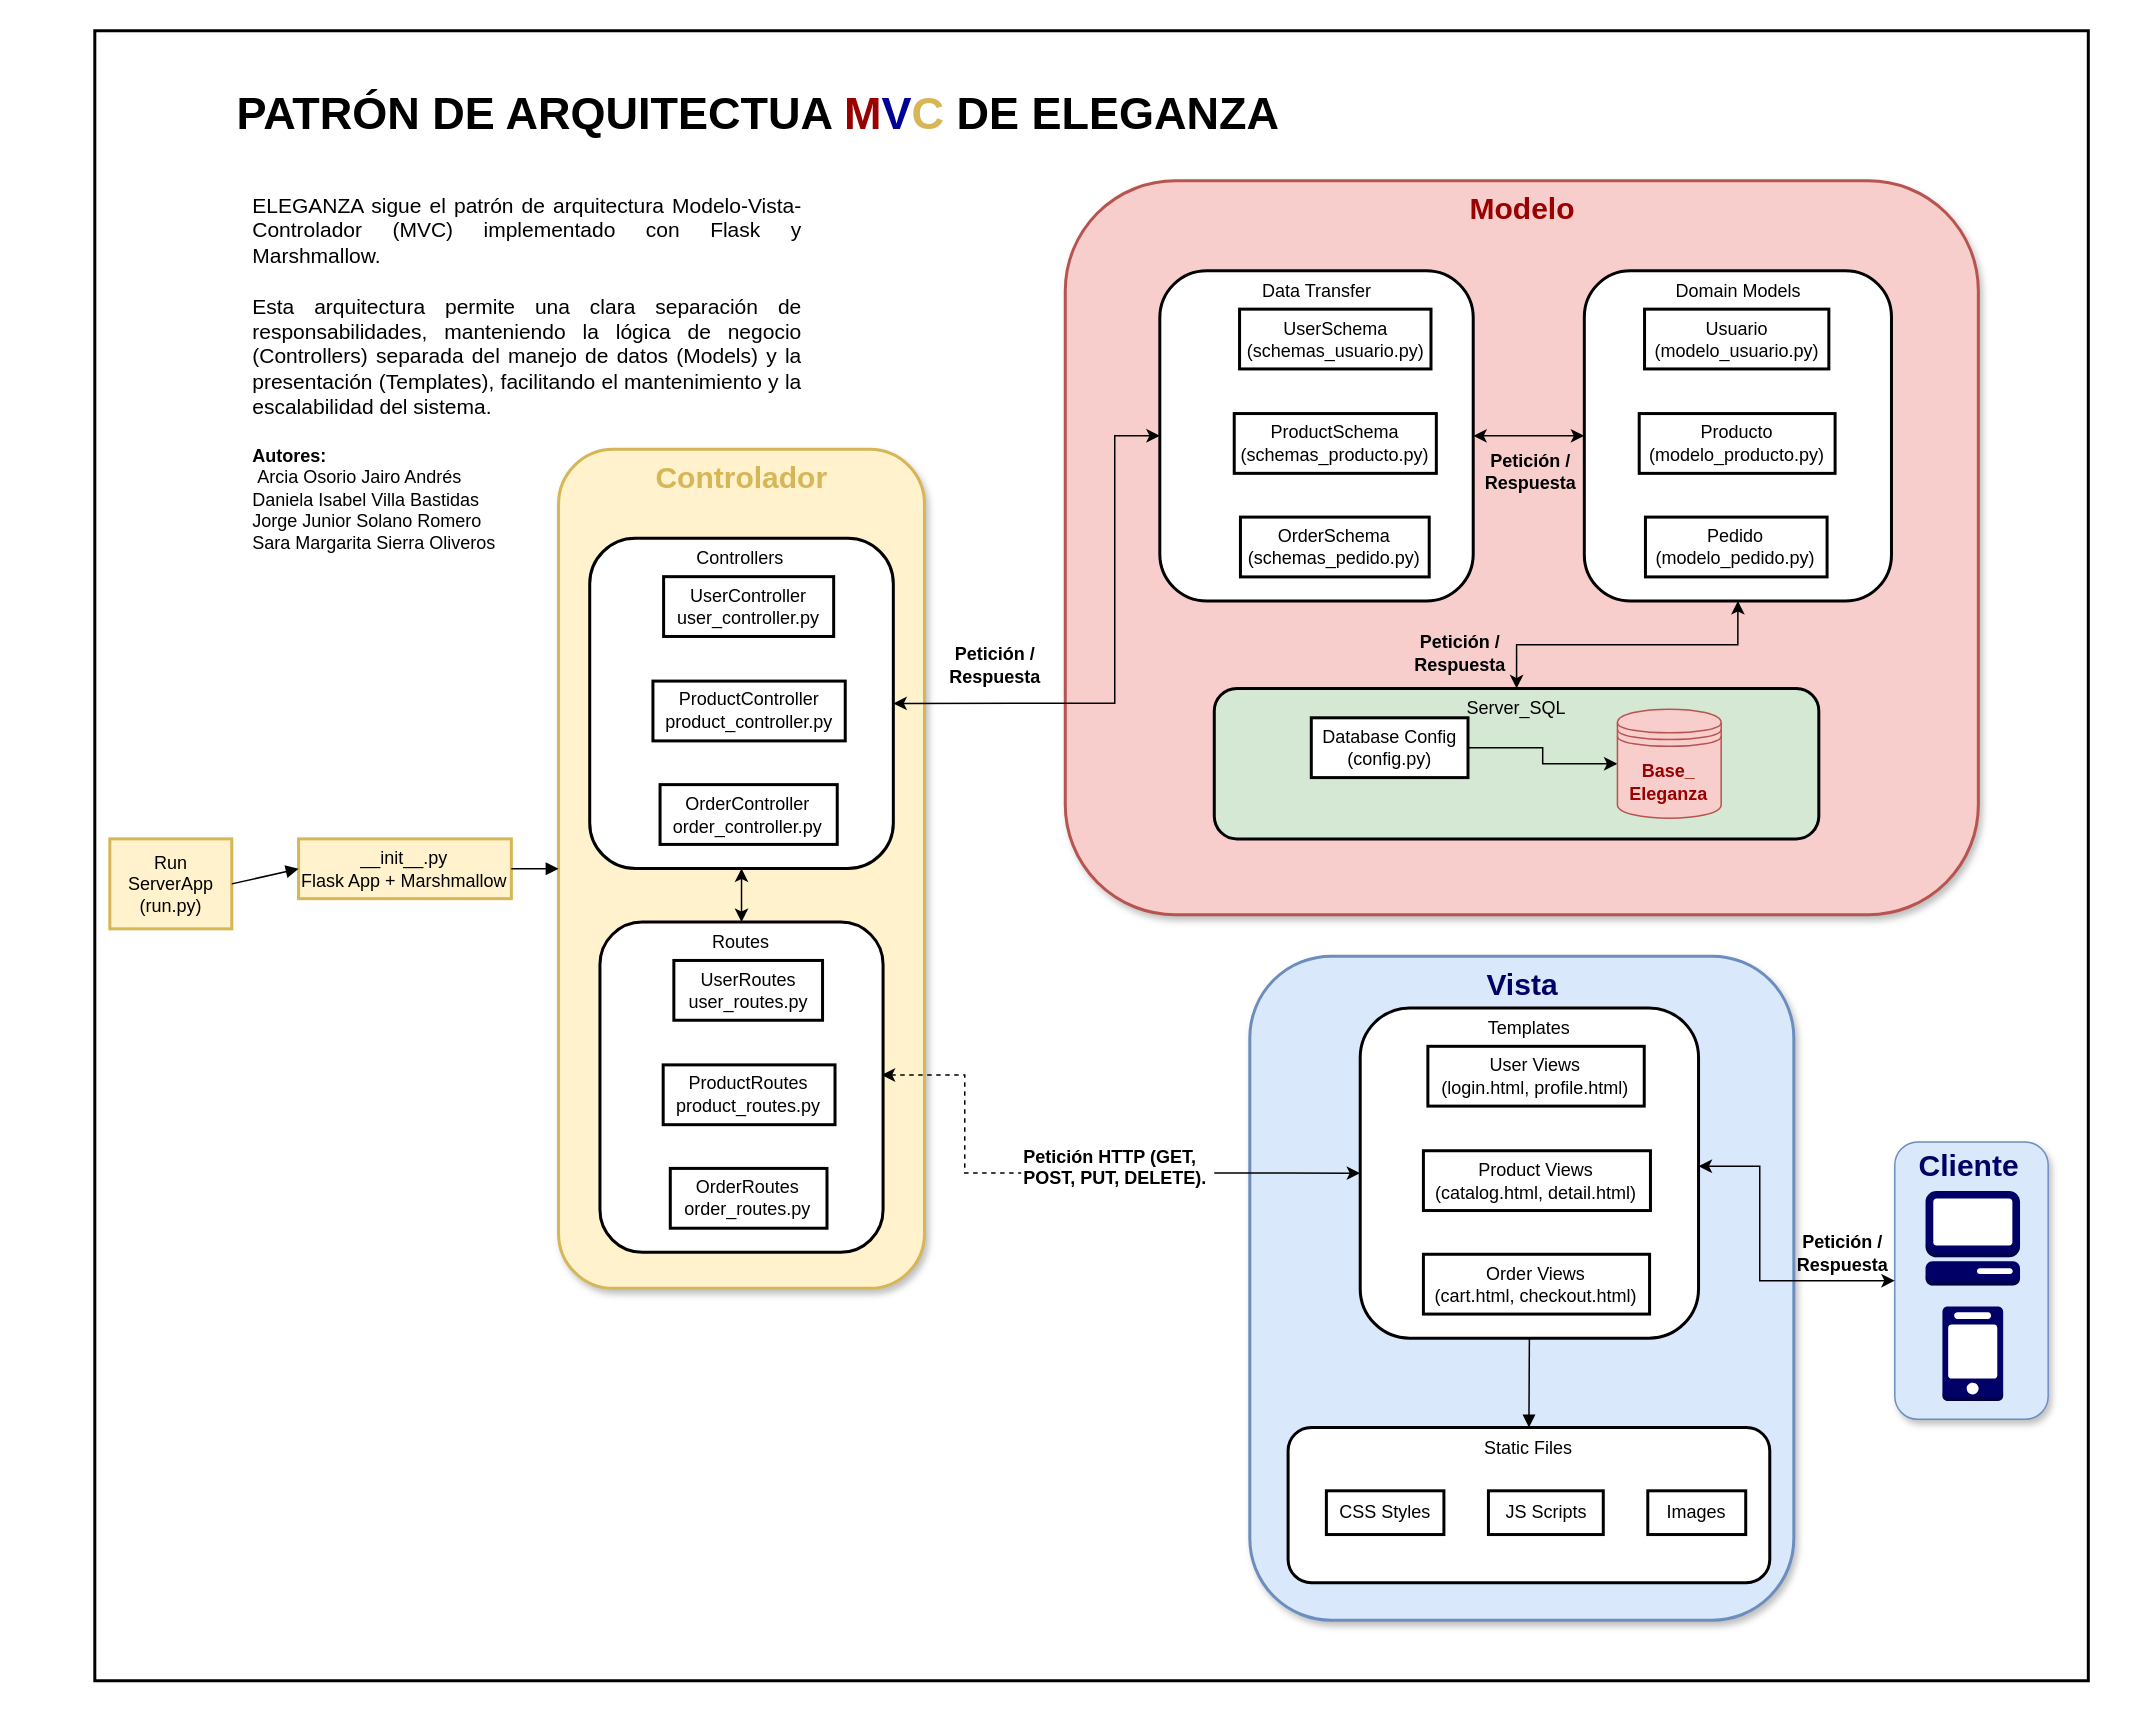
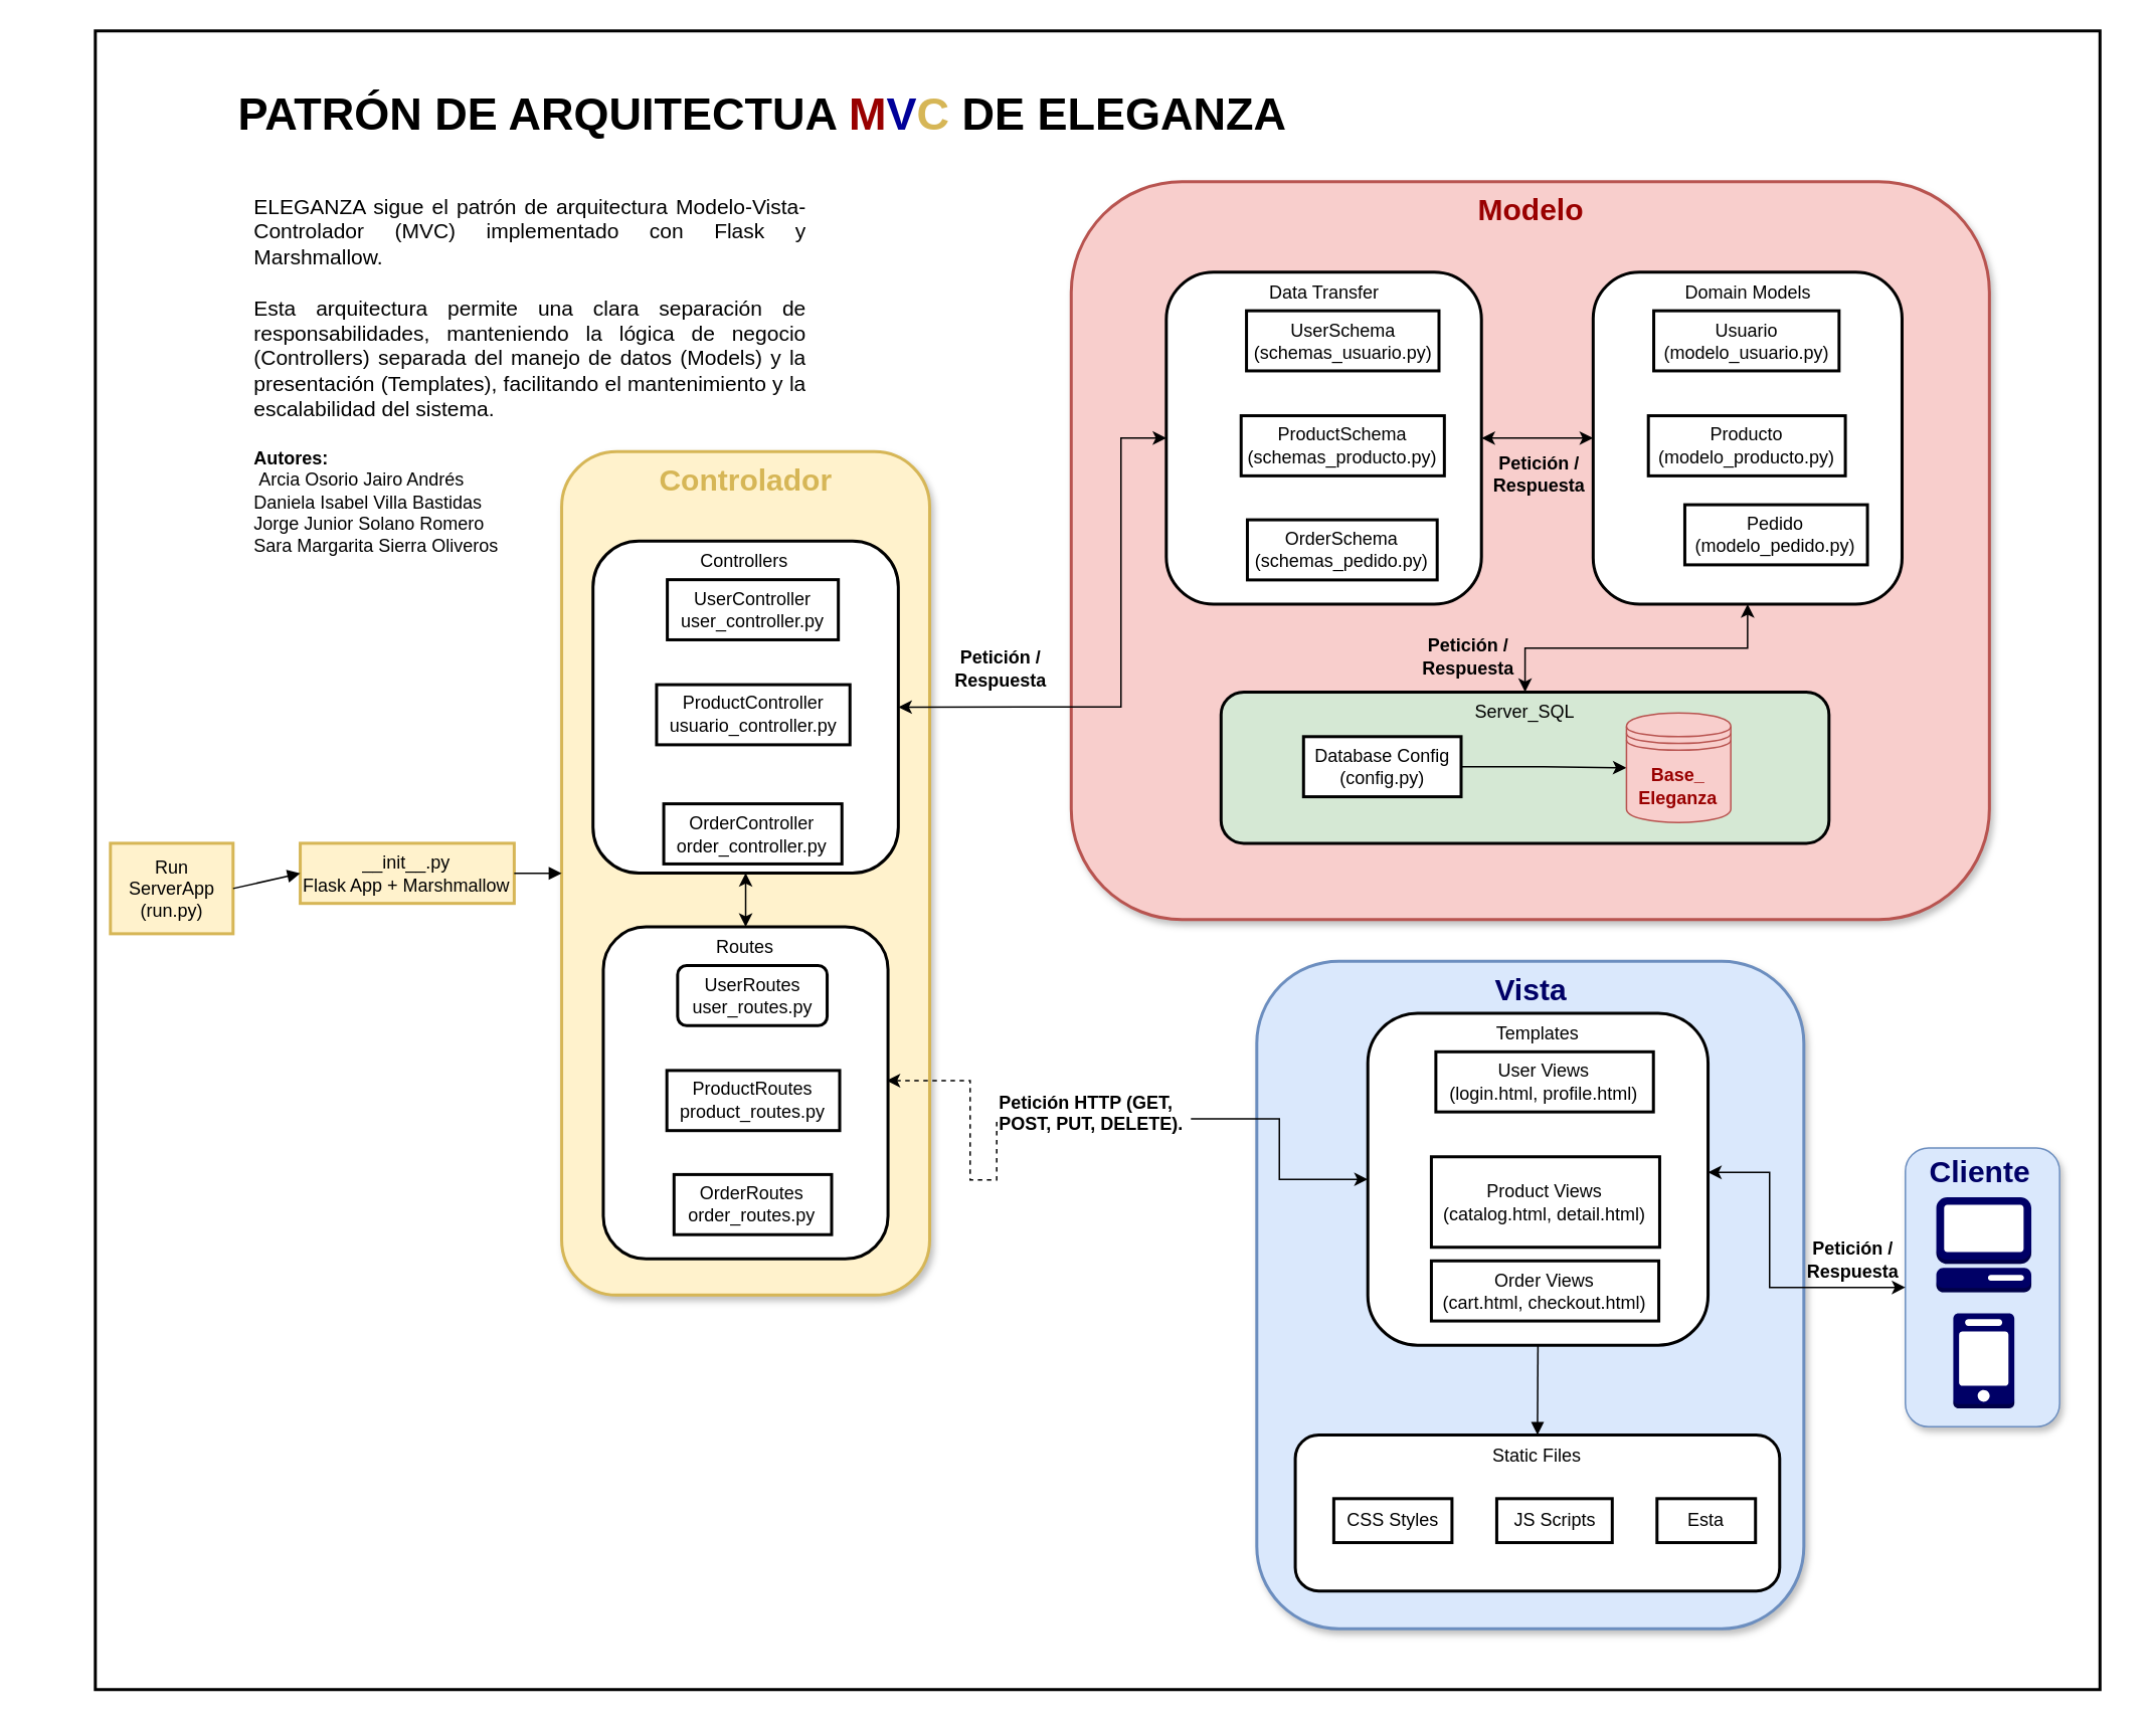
- <mxCell id="51" value="Pedido&#10;(modelo_pedido.py)" style="whiteSpace=wrap;strokeWidth=2;container=0;" vertex="1" parent="1"><mxGeometry x="1096.297" y="344.233" width="121.088" height="39.867" as="geometry" /></mxCell>
+ <mxCell id="51" value="Pedido&#10;(modelo_pedido.py)" style="whiteSpace=wrap;strokeWidth=2;container=0;" vertex="1" parent="1"><mxGeometry x="1116.297" y="334.233" width="121.088" height="39.867" as="geometry" /></mxCell>
- <mxCell id="19" value="ProductController&#10;product_controller.py" style="whiteSpace=wrap;strokeWidth=2;" vertex="1" parent="17"><mxGeometry x="42.143" y="95.205" width="128.211" height="39.867" as="geometry" /></mxCell>
+ <mxCell id="19" value="ProductController&#10;usuario_controller.py" style="whiteSpace=wrap;strokeWidth=2;" vertex="1" parent="17"><mxGeometry x="42.143" y="95.205" width="128.211" height="39.867" as="geometry" /></mxCell>
- <mxCell id="46" value="Database Config&#10;(config.py)" style="whiteSpace=wrap;strokeWidth=2;container=0;" vertex="1" parent="1"><mxGeometry x="873.526" y="478.03" width="104.468" height="39.867" as="geometry" /></mxCell>
+ <mxCell id="46" value="Database Config&#10;(config.py)" style="whiteSpace=wrap;strokeWidth=2;container=0;" vertex="1" parent="1"><mxGeometry x="863.526" y="488.03" width="104.468" height="39.867" as="geometry" /></mxCell>
- <mxCell id="20" value="OrderController&#10;order_controller.py" style="whiteSpace=wrap;strokeWidth=2;" vertex="1" parent="17"><mxGeometry x="46.892" y="164.229" width="118.12" height="39.867" as="geometry" /></mxCell>
+ <mxCell id="20" value="OrderController&#10;order_controller.py" style="whiteSpace=wrap;strokeWidth=2;" vertex="1" parent="17"><mxGeometry x="46.892" y="174.229" width="118.12" height="39.867" as="geometry" /></mxCell>
- <mxCell id="22" value="UserRoutes&#10;user_routes.py" style="whiteSpace=wrap;strokeWidth=2;" vertex="1" parent="21"><mxGeometry x="49.266" y="25.586" width="99.126" height="39.867" as="geometry" /></mxCell>
+ <mxCell id="22" value="UserRoutes&#10;user_routes.py" style="whiteSpace=wrap;strokeWidth=2;rounded=1;" vertex="1" parent="21"><mxGeometry x="49.266" y="25.586" width="99.126" height="39.867" as="geometry" /></mxCell>
- <mxCell id="43" value="&lt;b&gt;Petición HTTP (GET, POST, PUT, DELETE).&lt;/b&gt;" style="text;whiteSpace=wrap;html=1;horizontal=1;" vertex="1" parent="1"><mxGeometry x="680.14" y="756.54" width="128.71" height="50" as="geometry" /></mxCell>
+ <mxCell id="43" value="&lt;b&gt;Petición HTTP (GET, POST, PUT, DELETE).&lt;/b&gt;" style="text;whiteSpace=wrap;html=1;horizontal=1;" vertex="1" parent="1"><mxGeometry x="660.14" y="716.54" width="128.71" height="50" as="geometry" /></mxCell>
- <mxCell id="33" value="Product Views&#10;(catalog.html, detail.html)" style="whiteSpace=wrap;strokeWidth=2;" vertex="1" parent="31"><mxGeometry x="42.143" y="95.205" width="151.36" height="39.867" as="geometry" /></mxCell>
+ <mxCell id="33" value="Product Views&#10;(catalog.html, detail.html)" style="whiteSpace=wrap;strokeWidth=2;" vertex="1" parent="31"><mxGeometry x="42.143" y="95.205" width="151.36" height="60" as="geometry" /></mxCell>
- <mxCell id="30" value="Images" style="whiteSpace=wrap;strokeWidth=2;" vertex="1" parent="27"><mxGeometry x="239.802" y="42.247" width="65.293" height="29.157" as="geometry" /></mxCell>
+ <mxCell id="30" value="Esta" style="whiteSpace=wrap;strokeWidth=2;" vertex="1" parent="27"><mxGeometry x="239.802" y="42.247" width="65.293" height="29.157" as="geometry" /></mxCell>
